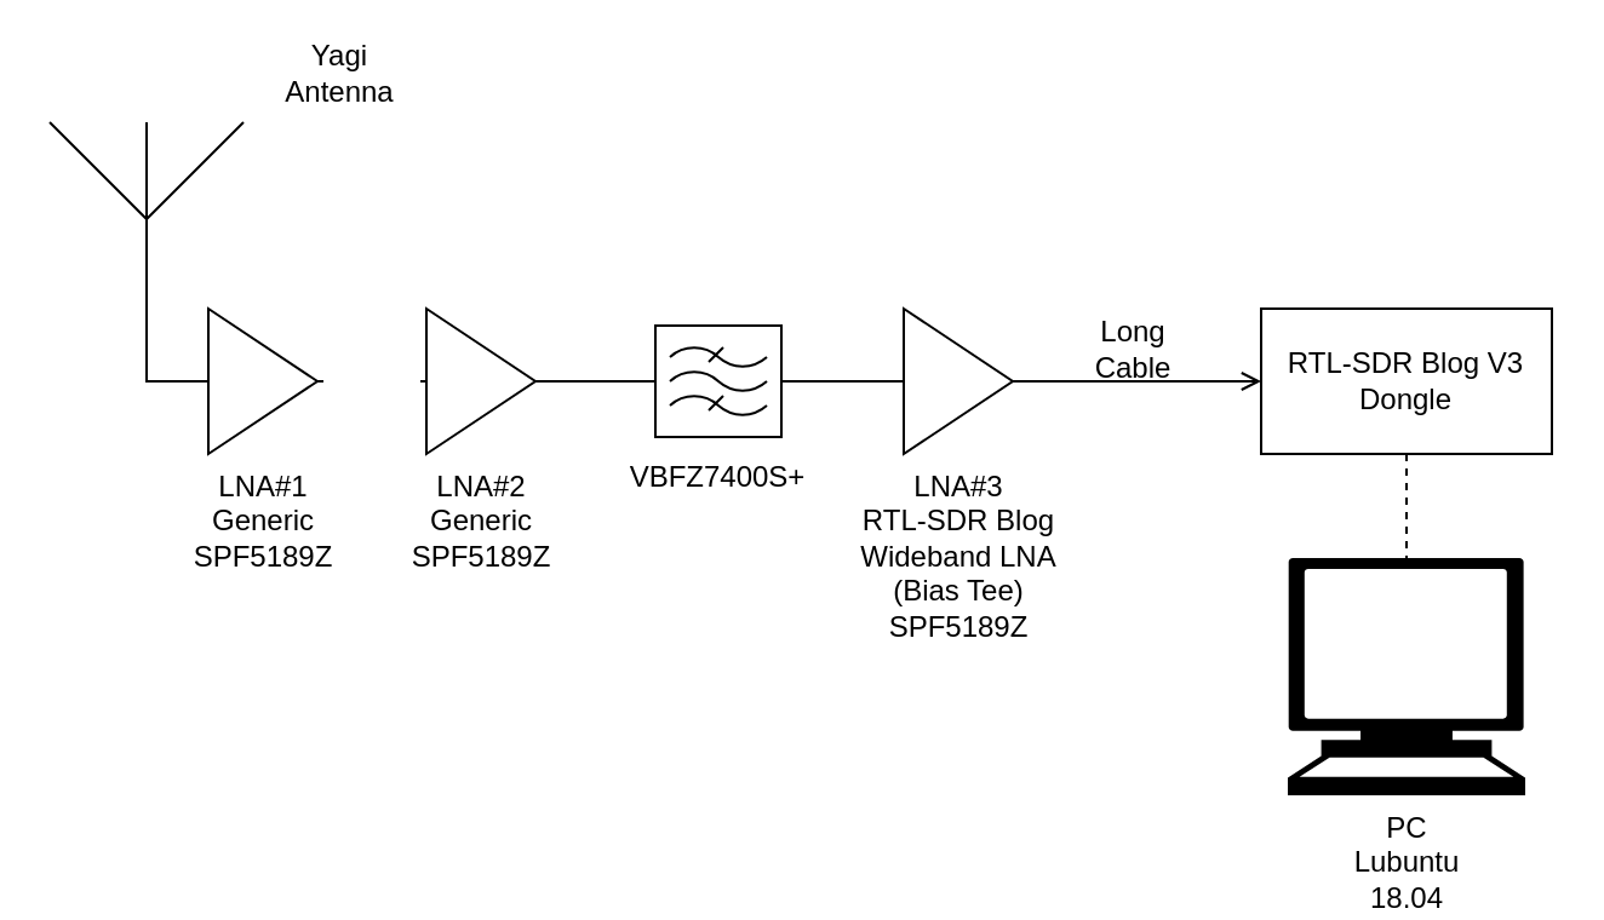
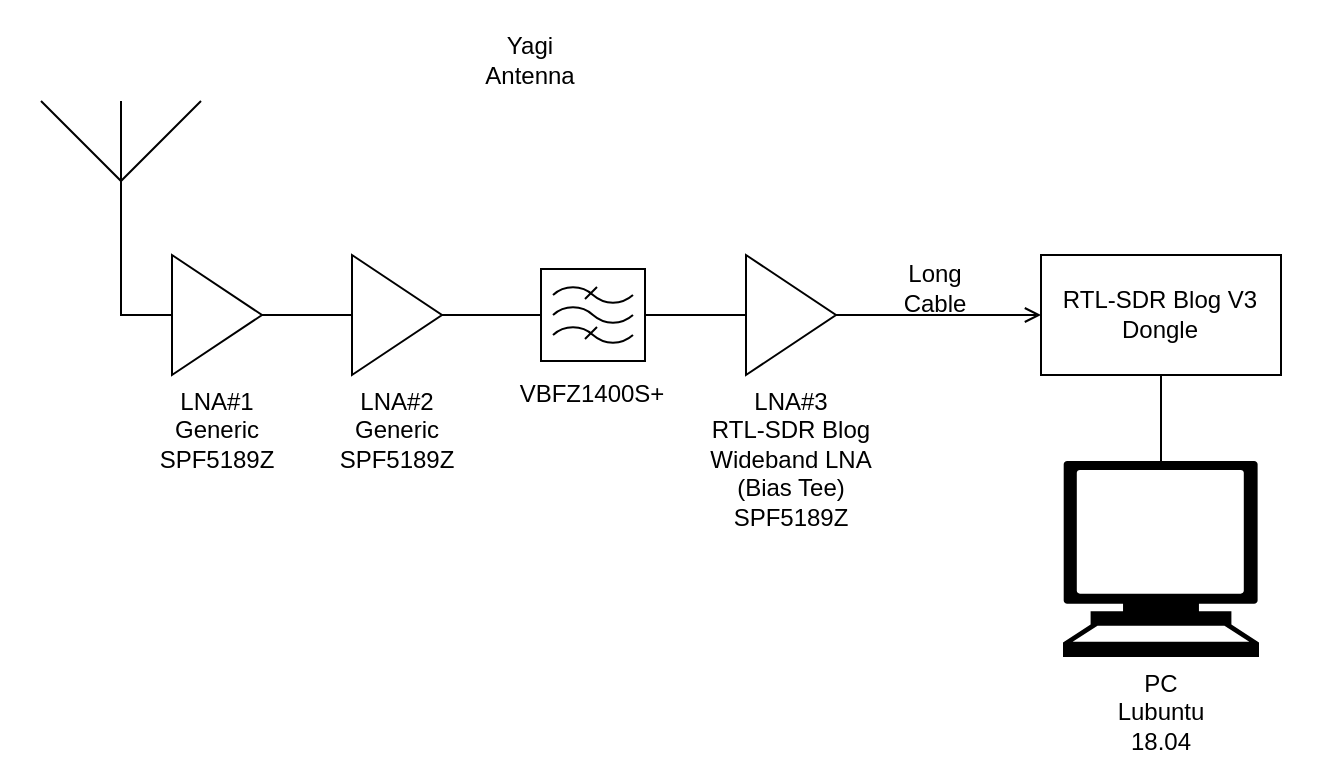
- <mxCell id="14" value="&lt;div&gt;Yagi&lt;/div&gt;&lt;div&gt;Antenna&lt;/div&gt;" style="text;html=1;strokeColor=none;fillColor=none;align=center;verticalAlign=middle;whiteSpace=wrap;rounded=0;" parent="1" vertex="1"><mxGeometry x="90" y="20" width="100" height="20" as="geometry" /></mxCell>
+ <mxCell id="14" value="&lt;div&gt;Yagi&lt;/div&gt;&lt;div&gt;Antenna&lt;/div&gt;" style="text;html=1;strokeColor=none;fillColor=none;align=center;verticalAlign=middle;whiteSpace=wrap;rounded=0;" parent="1" vertex="1"><mxGeometry x="215" y="20" width="100" height="20" as="geometry" /></mxCell>
+ <mxCell id="6" style="edgeStyle=orthogonalEdgeStyle;rounded=0;orthogonalLoop=1;jettySize=auto;html=1;exitX=1;exitY=0.5;exitDx=0;exitDy=0;exitPerimeter=0;entryX=0;entryY=0.5;entryDx=0;entryDy=0;entryPerimeter=0;endArrow=none;endFill=0;" parent="1" source="7" target="9" edge="1"><mxGeometry relative="1" as="geometry" /></mxCell>
- <mxCell id="16" value="VBFZ7400S+" style="text;html=1;strokeColor=none;fillColor=none;align=center;verticalAlign=middle;whiteSpace=wrap;rounded=0;" vertex="1" parent="1"><mxGeometry x="246" y="187" width="100" height="20" as="geometry" /></mxCell>
+ <mxCell id="16" value="VBFZ1400S+" style="text;html=1;strokeColor=none;fillColor=none;align=center;verticalAlign=middle;whiteSpace=wrap;rounded=0;" vertex="1" parent="1"><mxGeometry x="246" y="187" width="100" height="20" as="geometry" /></mxCell>
- <mxCell id="12" style="edgeStyle=orthogonalEdgeStyle;rounded=0;orthogonalLoop=1;jettySize=auto;html=1;exitX=0.5;exitY=1;exitDx=0;exitDy=0;entryX=0.5;entryY=0;entryDx=0;entryDy=0;entryPerimeter=0;endArrow=none;endFill=0;dashed=1;" edge="1" parent="1" source="13" target="17"><mxGeometry relative="1" as="geometry" /></mxCell>
+ <mxCell id="12" style="edgeStyle=orthogonalEdgeStyle;rounded=0;orthogonalLoop=1;jettySize=auto;html=1;exitX=0.5;exitY=1;exitDx=0;exitDy=0;entryX=0.5;entryY=0;entryDx=0;entryDy=0;entryPerimeter=0;endArrow=none;endFill=0;" edge="1" parent="1" source="13" target="17"><mxGeometry relative="1" as="geometry" /></mxCell>
